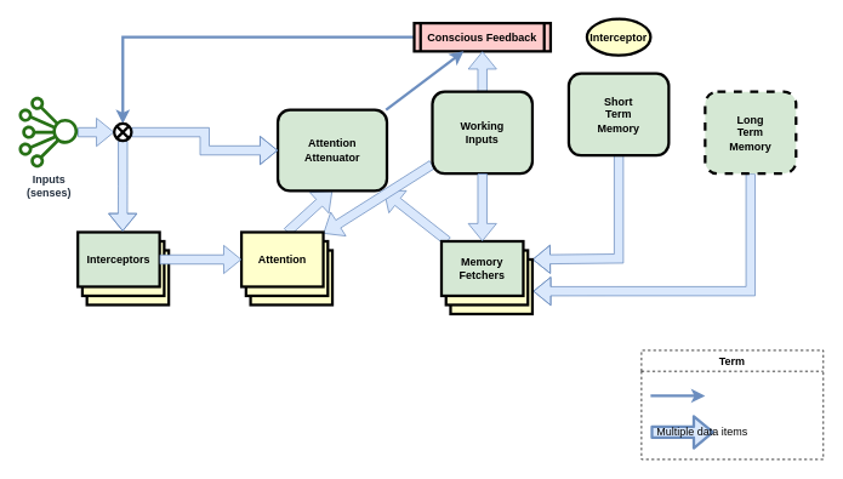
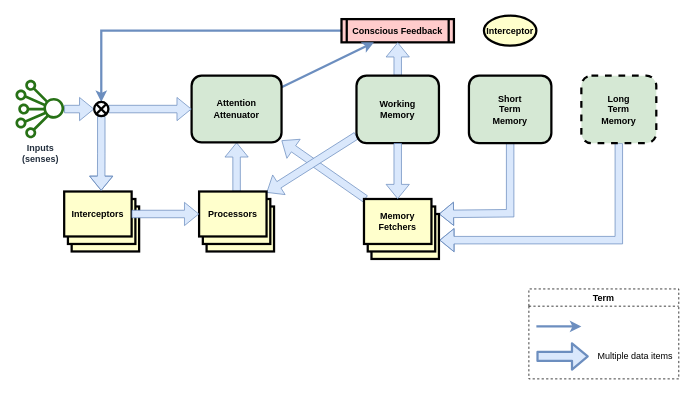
- <mxCell id="12" value="Short&lt;br&gt;Term&lt;br&gt;Memory" style="rounded=1;whiteSpace=wrap;html=1;strokeWidth=3;fillColor=#d5e8d4;strokeColor=#000000;fontStyle=1" parent="1" vertex="1"><mxGeometry x="625" y="80.5" width="110" height="90" as="geometry" /></mxCell>
+ <mxCell id="12" value="Short&lt;br&gt;Term&lt;br&gt;Memory" style="rounded=1;whiteSpace=wrap;html=1;strokeWidth=3;fillColor=#d5e8d4;strokeColor=#000000;fontStyle=1" parent="1" vertex="1"><mxGeometry x="625" y="100.5" width="110" height="90" as="geometry" /></mxCell>
- <mxCell id="10" value="Working&lt;br&gt;Inputs" style="rounded=1;whiteSpace=wrap;html=1;strokeWidth=3;fillColor=#d5e8d4;strokeColor=#000000;fontStyle=1" parent="1" vertex="1"><mxGeometry x="475" y="100.5" width="110" height="90" as="geometry" /></mxCell>
+ <mxCell id="10" value="Working&lt;br&gt;Memory" style="rounded=1;whiteSpace=wrap;html=1;strokeWidth=3;fillColor=#d5e8d4;strokeColor=#000000;fontStyle=1" parent="1" vertex="1"><mxGeometry x="475" y="100.5" width="110" height="90" as="geometry" /></mxCell>
- <mxCell id="7" value="Attention&lt;br&gt;Attenuator" style="rounded=1;whiteSpace=wrap;html=1;strokeWidth=3;fillColor=#d5e8d4;strokeColor=#000000;fontStyle=1" parent="1" vertex="1"><mxGeometry x="305" y="120.5" width="120" height="89" as="geometry" /></mxCell>
+ <mxCell id="7" value="Attention&lt;br&gt;Attenuator" style="rounded=1;whiteSpace=wrap;html=1;strokeWidth=3;fillColor=#d5e8d4;strokeColor=#000000;fontStyle=1" parent="1" vertex="1"><mxGeometry x="255" y="100.5" width="120" height="89" as="geometry" /></mxCell>
- <mxCell id="22" value="Interceptors" style="whiteSpace=wrap;align=center;verticalAlign=middle;fontStyle=1;strokeWidth=3;fillColor=#d5e8d4;" parent="19" vertex="1"><mxGeometry width="90" height="60" as="geometry" /></mxCell>
+ <mxCell id="22" value="Interceptors" style="whiteSpace=wrap;align=center;verticalAlign=middle;fontStyle=1;strokeWidth=3;fillColor=#FFFFCC" parent="19" vertex="1"><mxGeometry width="90" height="60" as="geometry" /></mxCell>
- <mxCell id="18" value="Attention" style="whiteSpace=wrap;align=center;verticalAlign=middle;fontStyle=1;strokeWidth=3;fillColor=#FFFFCC" parent="15" vertex="1"><mxGeometry width="90" height="60" as="geometry" /></mxCell>
+ <mxCell id="18" value="Processors" style="whiteSpace=wrap;align=center;verticalAlign=middle;fontStyle=1;strokeWidth=3;fillColor=#FFFFCC" parent="15" vertex="1"><mxGeometry width="90" height="60" as="geometry" /></mxCell>
- <mxCell id="37" value="Memory&#10;Fetchers" style="whiteSpace=wrap;align=center;verticalAlign=middle;fontStyle=1;strokeWidth=3;fillColor=#d5e8d4;" vertex="1" parent="34"><mxGeometry width="90" height="60" as="geometry" /></mxCell>
+ <mxCell id="37" value="Memory&#10;Fetchers" style="whiteSpace=wrap;align=center;verticalAlign=middle;fontStyle=1;strokeWidth=3;fillColor=#FFFFCC" vertex="1" parent="34"><mxGeometry width="90" height="60" as="geometry" /></mxCell>
- <mxCell id="32" value="Multiple data items" style="text;html=1;strokeColor=none;fillColor=none;align=left;verticalAlign=middle;whiteSpace=wrap;rounded=0;dashed=1;" parent="30" vertex="1"><mxGeometry x="15" y="80" width="110" height="20" as="geometry" /></mxCell>
+ <mxCell id="32" value="Multiple data items" style="text;html=1;strokeColor=none;fillColor=none;align=left;verticalAlign=middle;whiteSpace=wrap;rounded=0;dashed=1;" parent="30" vertex="1"><mxGeometry x="90" y="80" width="110" height="20" as="geometry" /></mxCell>
